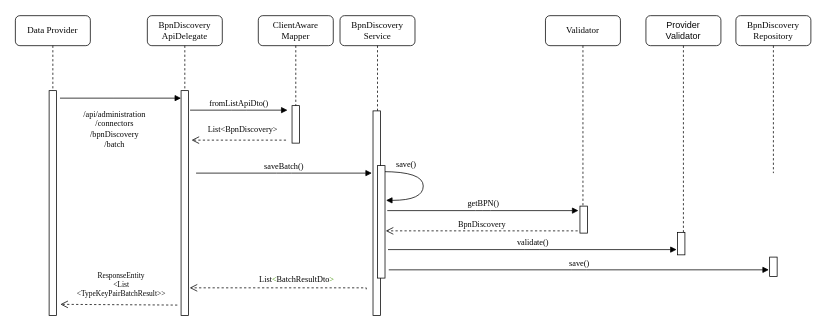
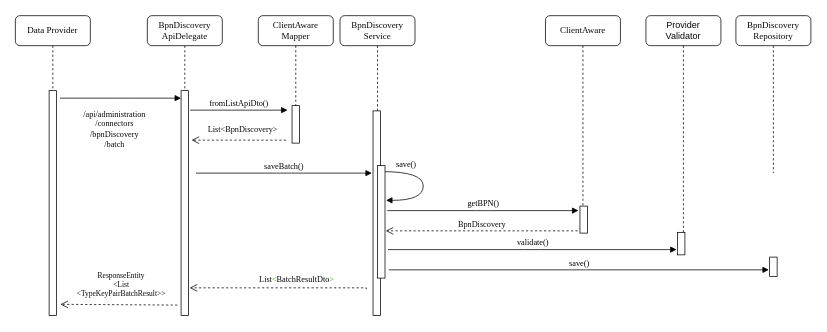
- <mxCell id="8" value="&lt;div style=&quot;background-color: rgb(255, 255, 255); color: rgb(8, 8, 8);&quot;&gt;&lt;font face=&quot;Verdana&quot;&gt;Validator&lt;/font&gt;&lt;/div&gt;" style="shape=umlLifeline;perimeter=lifelinePerimeter;whiteSpace=wrap;html=1;container=1;collapsible=0;recursiveResize=0;outlineConnect=0;rounded=1;shadow=0;comic=0;labelBackgroundColor=none;strokeWidth=1;fontFamily=Verdana;fontSize=12;align=center;" parent="1" vertex="1"><mxGeometry x="727" y="20" width="100" height="260" as="geometry" /></mxCell>
+ <mxCell id="8" value="&lt;div style=&quot;background-color: rgb(255, 255, 255); color: rgb(8, 8, 8);&quot;&gt;&lt;font face=&quot;Verdana&quot;&gt;ClientAware&lt;/font&gt;&lt;/div&gt;" style="shape=umlLifeline;perimeter=lifelinePerimeter;whiteSpace=wrap;html=1;container=1;collapsible=0;recursiveResize=0;outlineConnect=0;rounded=1;shadow=0;comic=0;labelBackgroundColor=none;strokeWidth=1;fontFamily=Verdana;fontSize=12;align=center;" parent="1" vertex="1"><mxGeometry x="727" y="20" width="100" height="260" as="geometry" /></mxCell>
